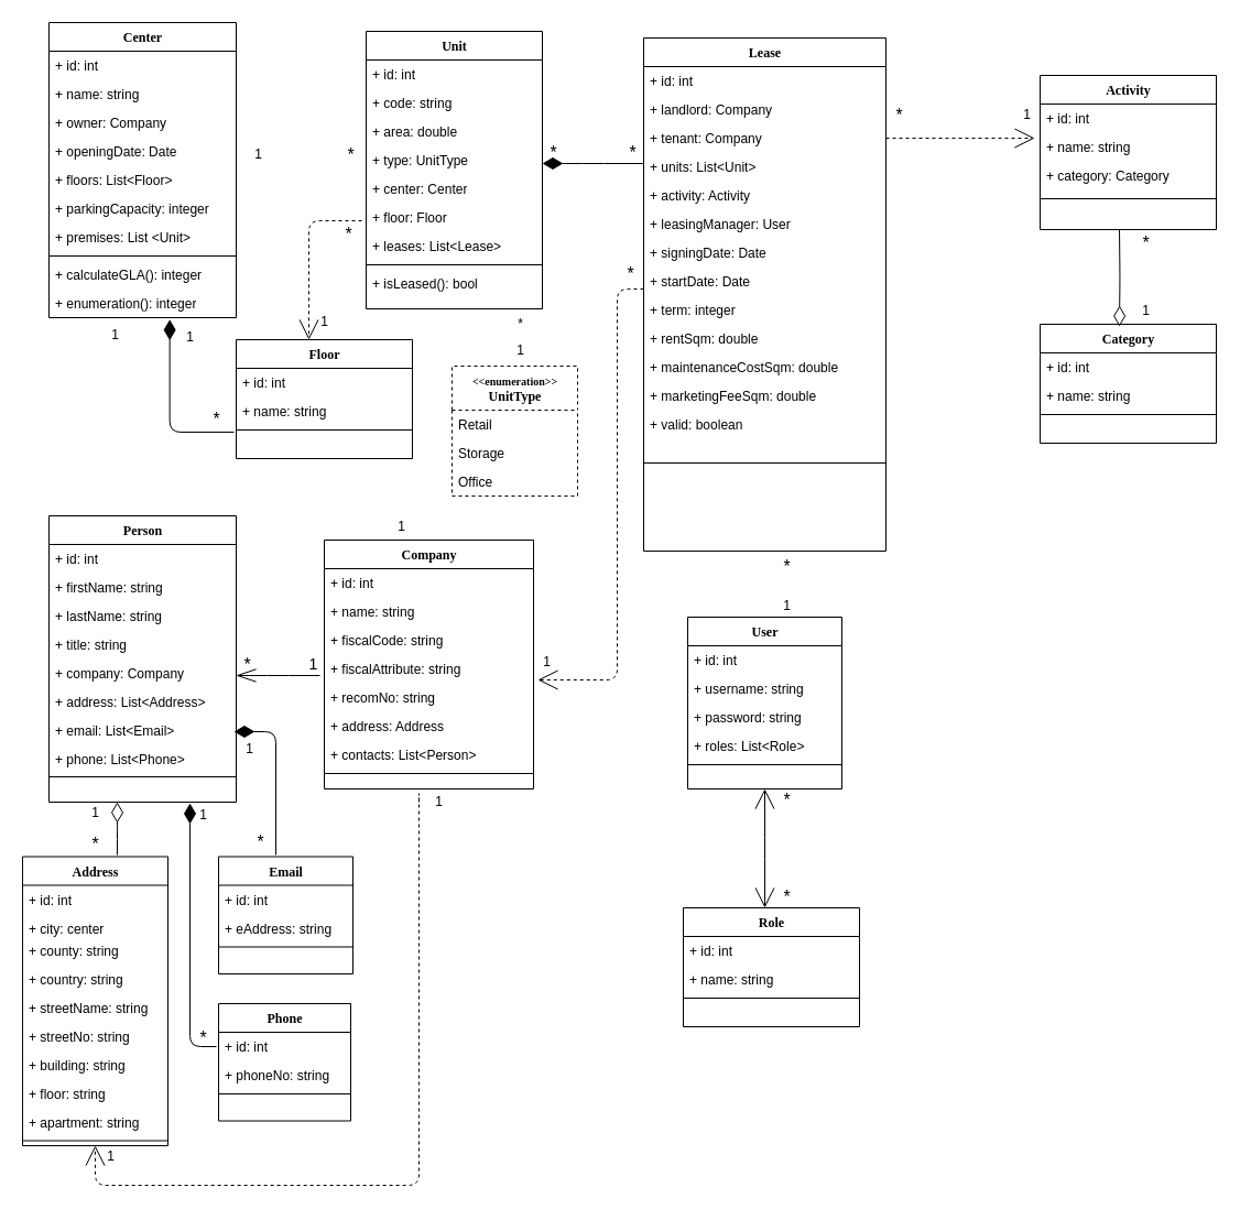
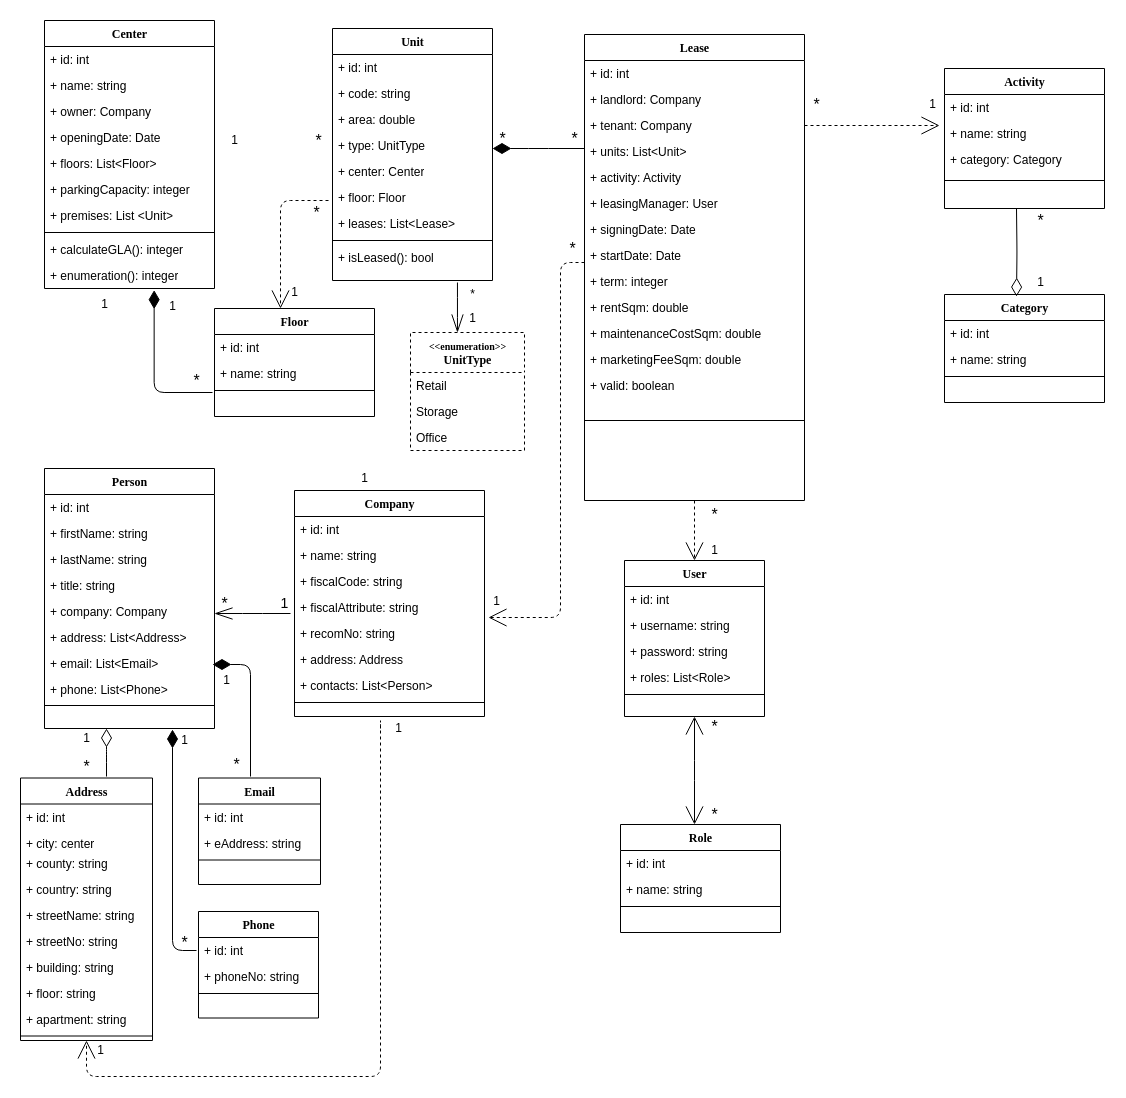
+ <mxCell id="131" style="edgeStyle=elbowEdgeStyle;html=1;labelBackgroundColor=none;startFill=0;startSize=8;endArrow=openThin;endFill=0;endSize=16;fontFamily=Verdana;fontSize=12;elbow=vertical;exitX=0.781;exitY=1.056;exitDx=0;exitDy=0;exitPerimeter=0;entryX=0.412;entryY=0;entryDx=0;entryDy=0;entryPerimeter=0;" parent="1" source="22" target="127" edge="1"><mxGeometry relative="1" as="geometry"><mxPoint x="505" y="303" as="sourcePoint" /><mxPoint x="429" y="303" as="targetPoint" /><Array as="points" /></mxGeometry></mxCell>
+ <mxCell id="58" style="edgeStyle=orthogonalEdgeStyle;html=1;labelBackgroundColor=none;startFill=0;startSize=8;endArrow=open;endFill=0;endSize=16;fontFamily=Verdana;fontSize=12;dashed=1;" parent="1" source="23" target="59" edge="1"><mxGeometry relative="1" as="geometry" /></mxCell>
